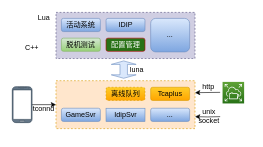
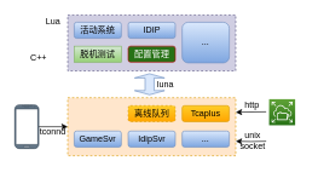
- <mxCell id="10" value="脱机测试" style="rounded=1;whiteSpace=wrap;html=1;gradientColor=#97d077;fillColor=#d5e8d4;strokeColor=#82b366;" vertex="1" parent="1"><mxGeometry x="102" y="63" width="65" height="22" as="geometry" /></mxCell>
+ <mxCell id="10" value="脱机测试" style="whiteSpace=wrap;html=1;gradientColor=#97d077;fillColor=#d5e8d4;strokeColor=#82b366;rounded=0;" vertex="1" parent="1"><mxGeometry x="102" y="63" width="65" height="22" as="geometry" /></mxCell>
- <mxCell id="14" value="IdipSvr" style="whiteSpace=wrap;html=1;gradientColor=#7ea6e0;fillColor=#dae8fc;strokeColor=#6c8ebf;rounded=0;" vertex="1" parent="1"><mxGeometry x="176.5" y="180" width="65" height="22" as="geometry" /></mxCell>
+ <mxCell id="14" value="IdipSvr" style="rounded=1;whiteSpace=wrap;html=1;gradientColor=#7ea6e0;fillColor=#dae8fc;strokeColor=#6c8ebf;" vertex="1" parent="1"><mxGeometry x="176.5" y="180" width="65" height="22" as="geometry" /></mxCell>
